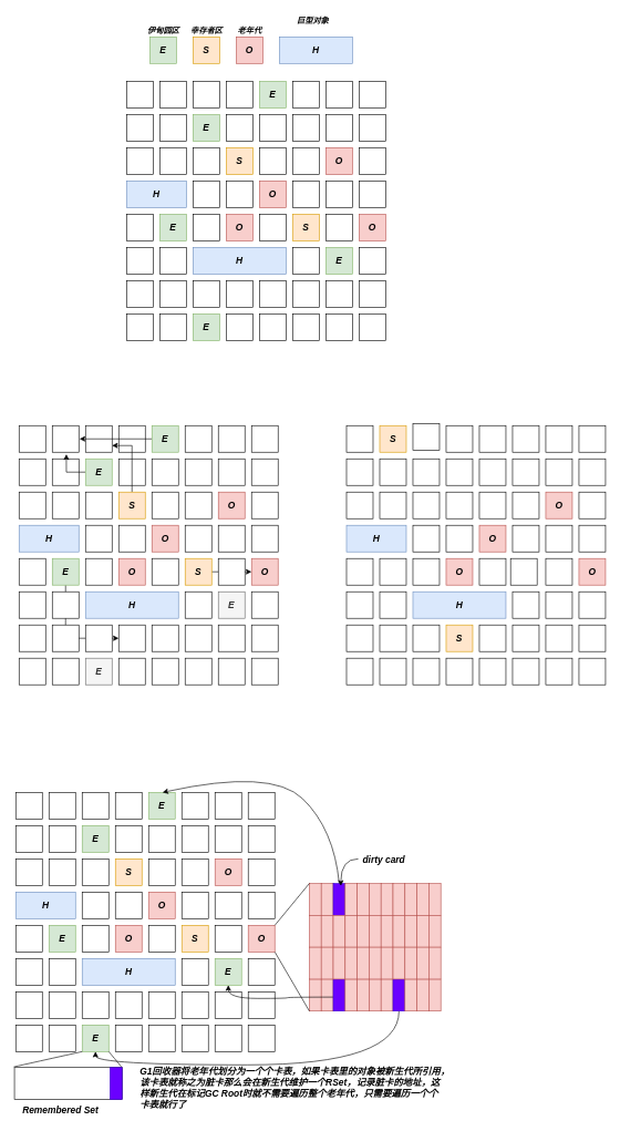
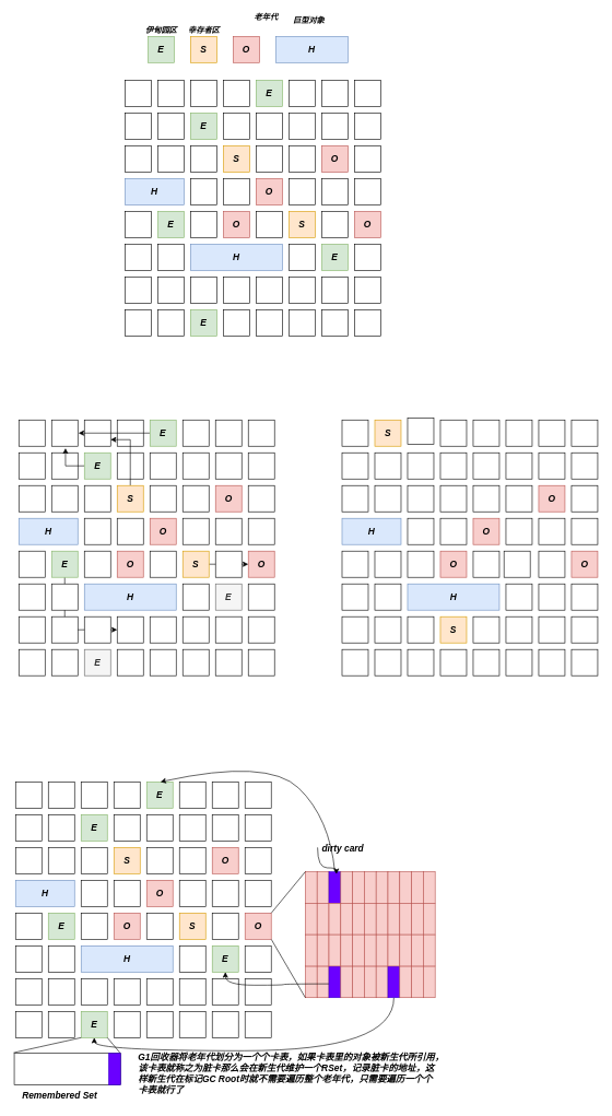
- <mxCell id="61" value="&lt;span style=&quot;font-size: 12px;&quot;&gt;&lt;b&gt;&lt;i&gt;老年代&lt;/i&gt;&lt;/b&gt;&lt;/span&gt;" style="text;html=1;align=center;verticalAlign=middle;resizable=0;points=[];autosize=1;strokeColor=none;fillColor=none;fontSize=14;" vertex="1" parent="1"><mxGeometry x="350" y="35" width="50" height="20" as="geometry" /></mxCell>
+ <mxCell id="61" value="&lt;span style=&quot;font-size: 12px;&quot;&gt;&lt;b&gt;&lt;i&gt;老年代&lt;/i&gt;&lt;/b&gt;&lt;/span&gt;" style="text;html=1;align=center;verticalAlign=middle;resizable=0;points=[];autosize=1;strokeColor=none;fillColor=none;fontSize=14;" vertex="1" parent="1"><mxGeometry x="380" y="15" width="50" height="20" as="geometry" /></mxCell>
- <mxCell id="315" value="&lt;b&gt;&lt;i&gt;dirty card&lt;/i&gt;&lt;/b&gt;" style="text;html=1;align=center;verticalAlign=middle;resizable=0;points=[];autosize=1;strokeColor=none;fillColor=none;fontSize=14;" vertex="1" parent="1"><mxGeometry x="540" y="1282" width="74" height="21" as="geometry" /></mxCell>
+ <mxCell id="315" value="&lt;b&gt;&lt;i&gt;dirty card&lt;/i&gt;&lt;/b&gt;" style="text;html=1;align=center;verticalAlign=middle;resizable=0;points=[];autosize=1;strokeColor=none;fillColor=none;fontSize=14;" vertex="1" parent="1"><mxGeometry x="485" y="1282" width="74" height="21" as="geometry" /></mxCell>
